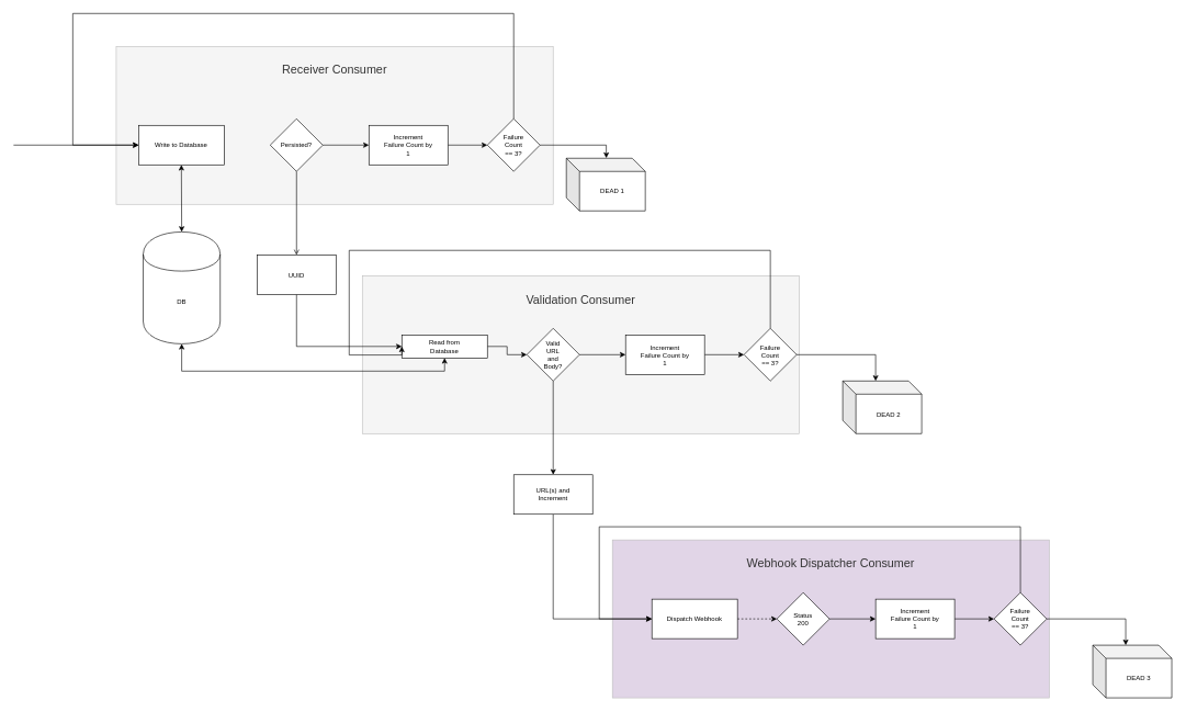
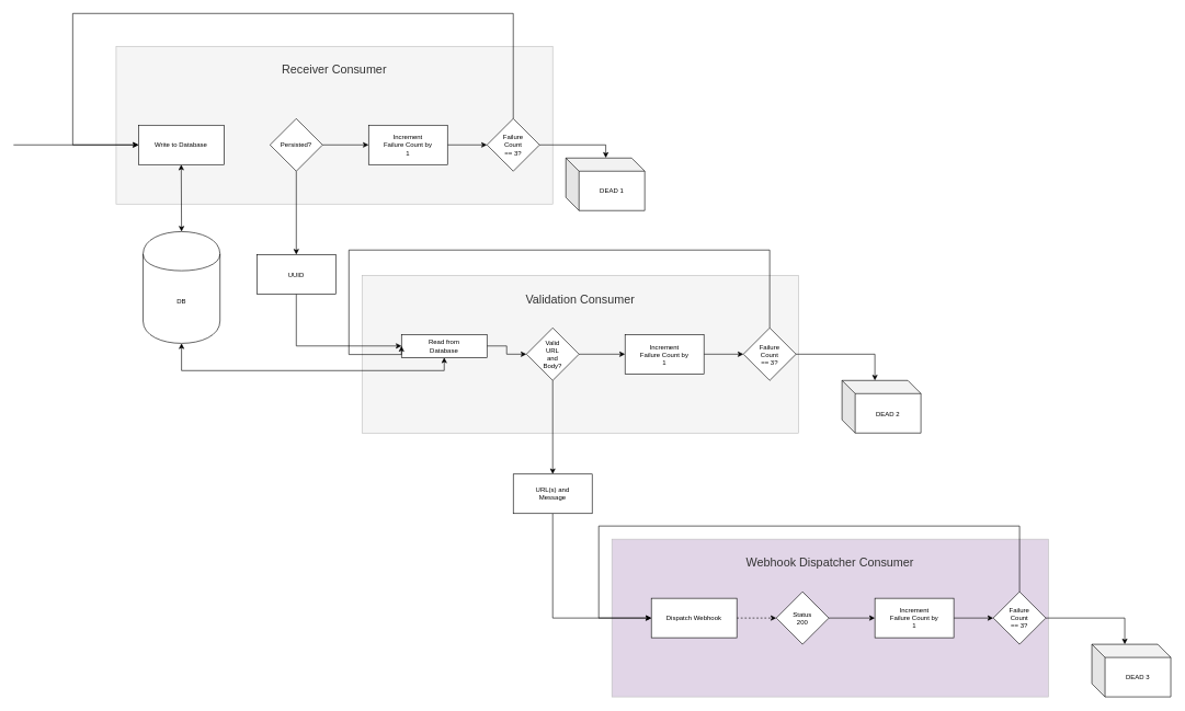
- <mxCell id="10" style="edgeStyle=orthogonalEdgeStyle;rounded=0;orthogonalLoop=1;jettySize=auto;html=1;exitX=0.5;exitY=1;exitDx=0;exitDy=0;fontSize=10;spacingRight=12;spacingLeft=12;spacing=12;endArrow=open;" parent="1" source="12" target="9" edge="1"><mxGeometry relative="1" as="geometry" /></mxCell>
+ <mxCell id="10" style="edgeStyle=orthogonalEdgeStyle;rounded=0;orthogonalLoop=1;jettySize=auto;html=1;exitX=0.5;exitY=1;exitDx=0;exitDy=0;fontSize=10;spacingRight=12;spacingLeft=12;spacing=12;" parent="1" source="12" target="9" edge="1"><mxGeometry relative="1" as="geometry" /></mxCell>
- <mxCell id="33" value="URL(s) and Increment" style="rounded=0;whiteSpace=wrap;html=1;fontSize=10;spacingRight=12;spacingLeft=12;spacing=12;" vertex="1" parent="1"><mxGeometry x="780" y="721" width="120" height="60" as="geometry" /></mxCell>
+ <mxCell id="33" value="URL(s) and Message" style="rounded=0;whiteSpace=wrap;html=1;fontSize=10;spacingRight=12;spacingLeft=12;spacing=12;" vertex="1" parent="1"><mxGeometry x="780" y="721" width="120" height="60" as="geometry" /></mxCell>
